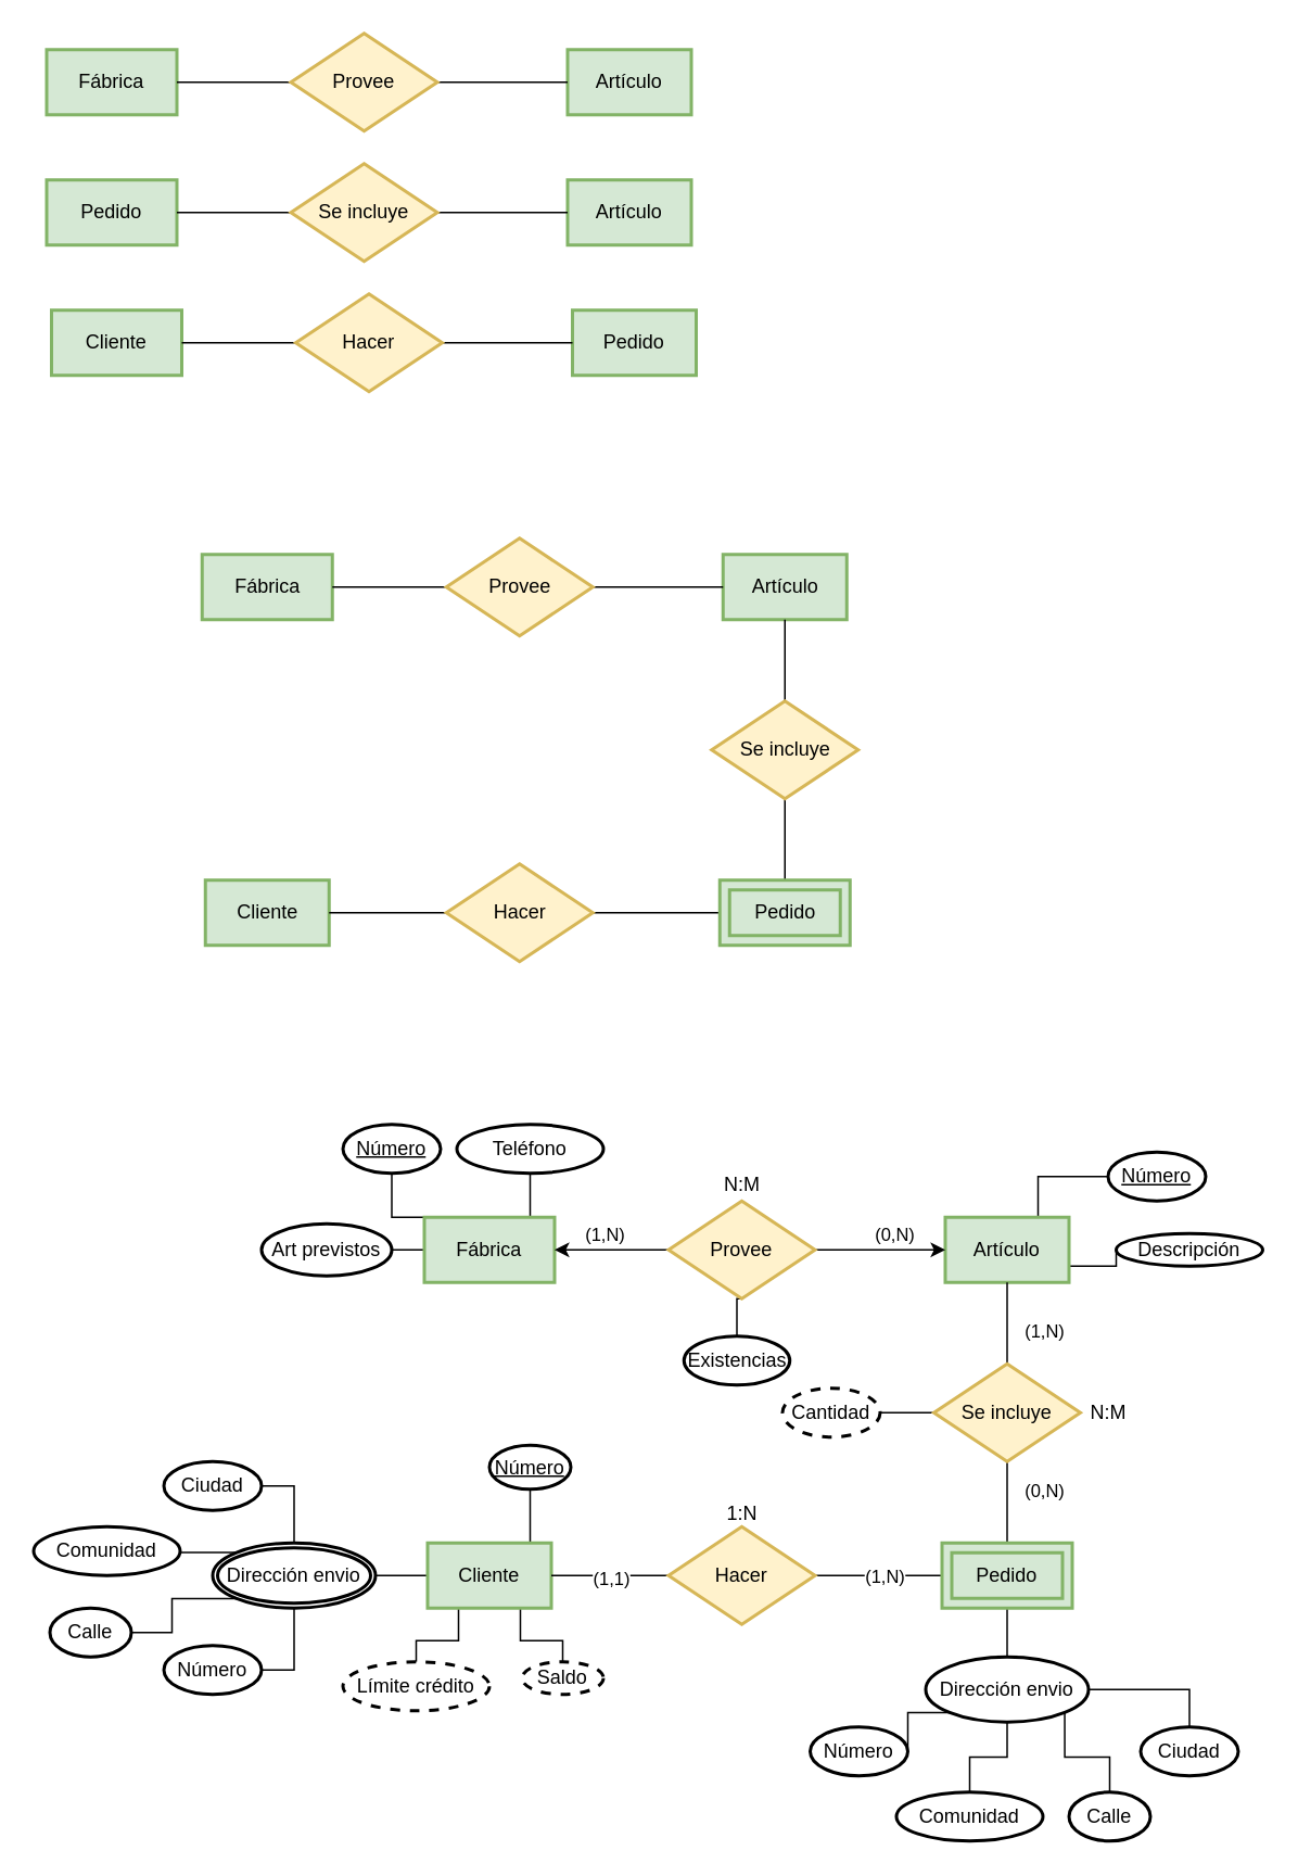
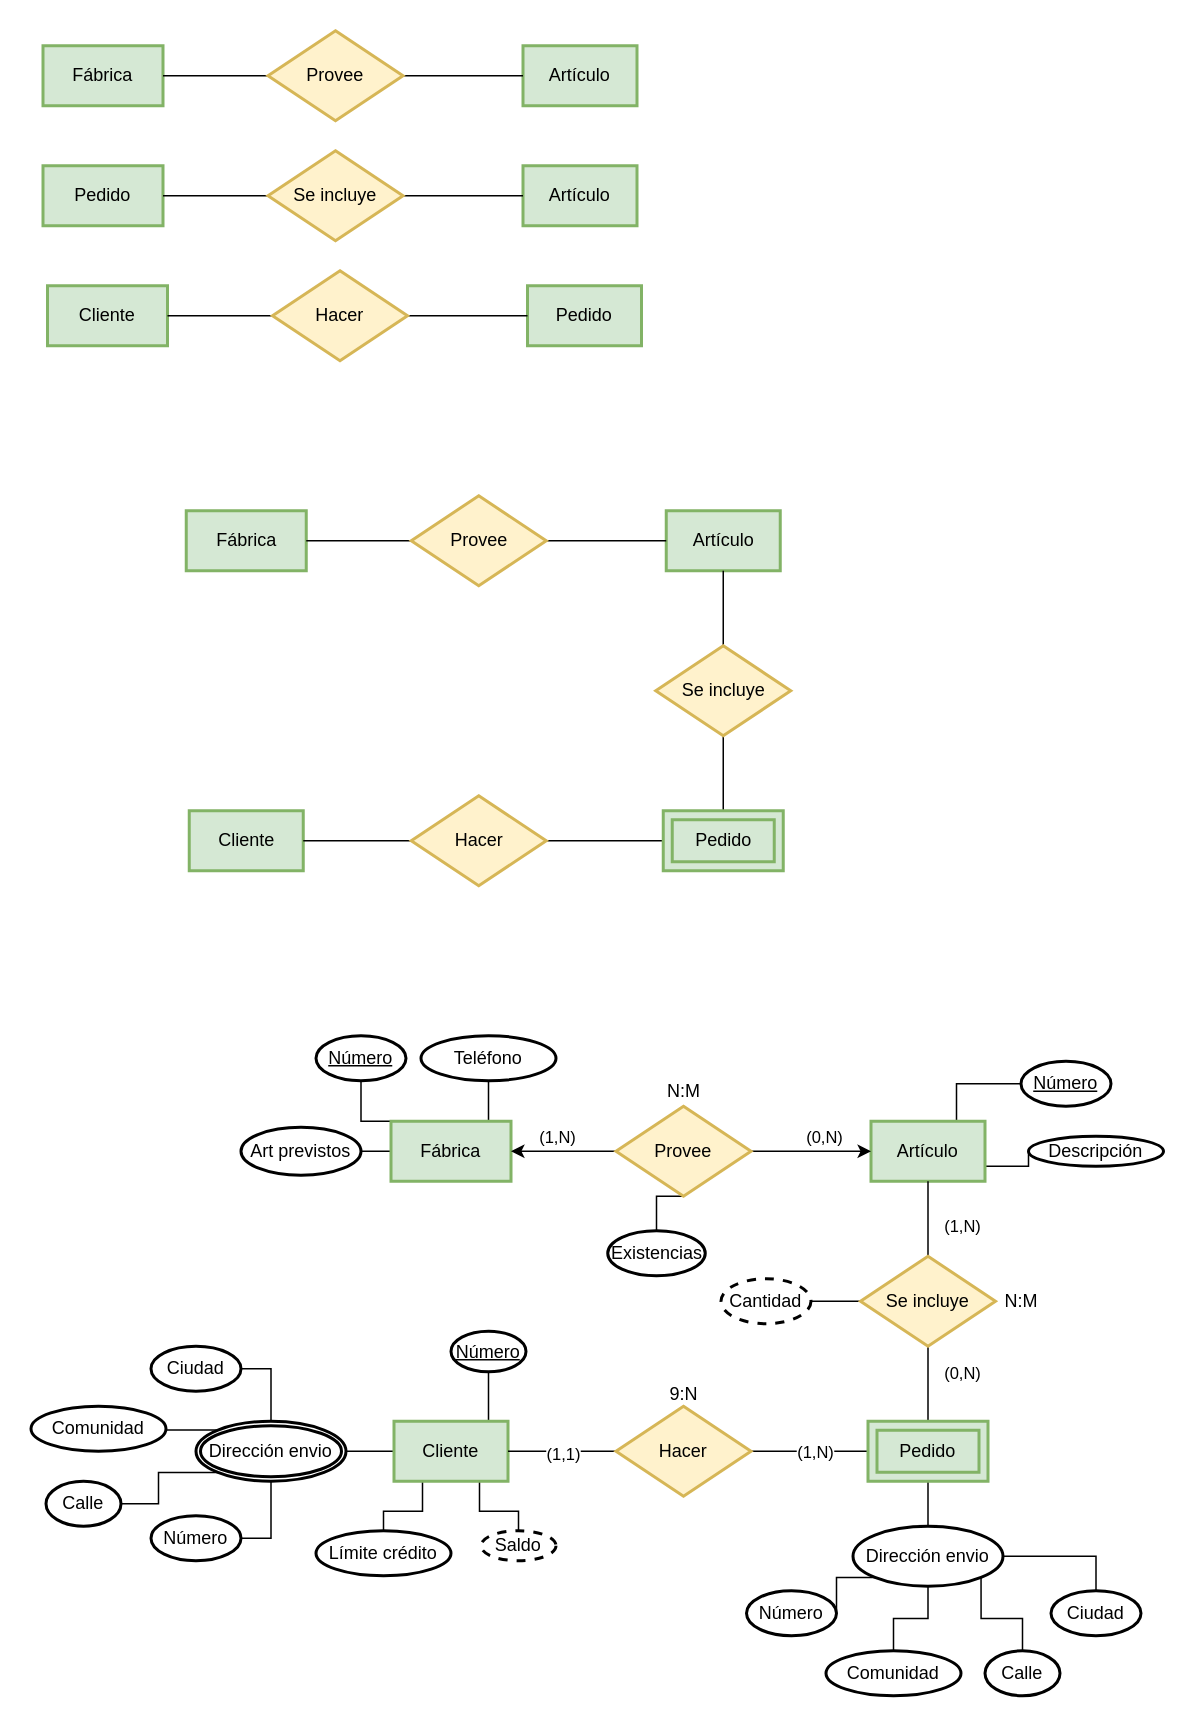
- <mxCell id="88" value="Existencias" style="ellipse;whiteSpace=wrap;html=1;align=center;rounded=0;fillStyle=auto;strokeWidth=2;gradientColor=none;" vertex="1" parent="1"><mxGeometry x="419.5" y="820" width="65" height="30" as="geometry" /></mxCell>
+ <mxCell id="88" value="Existencias" style="ellipse;whiteSpace=wrap;html=1;align=center;rounded=0;fillStyle=auto;strokeWidth=2;gradientColor=none;" vertex="1" parent="1"><mxGeometry x="404.5" y="820" width="65" height="30" as="geometry" /></mxCell>
- <mxCell id="33" value="1:N" style="text;html=1;align=center;verticalAlign=middle;resizable=0;points=[];autosize=1;strokeColor=none;fillColor=none;" parent="1" vertex="1"><mxGeometry x="435" y="914" width="40" height="30" as="geometry" /></mxCell>
+ <mxCell id="33" value="9:N" style="text;html=1;align=center;verticalAlign=middle;resizable=0;points=[];autosize=1;strokeColor=none;fillColor=none;" parent="1" vertex="1"><mxGeometry x="435" y="914" width="40" height="30" as="geometry" /></mxCell>
- <mxCell id="65" value="Límite crédito" style="ellipse;whiteSpace=wrap;html=1;align=center;rounded=0;fillStyle=auto;strokeWidth=2;gradientColor=none;dashed=1;" vertex="1" parent="1"><mxGeometry x="210" y="1020" width="90" height="30" as="geometry" /></mxCell>
+ <mxCell id="65" value="Límite crédito" style="ellipse;whiteSpace=wrap;html=1;align=center;rounded=0;fillStyle=auto;strokeWidth=2;gradientColor=none;" vertex="1" parent="1"><mxGeometry x="210" y="1020" width="90" height="30" as="geometry" /></mxCell>
